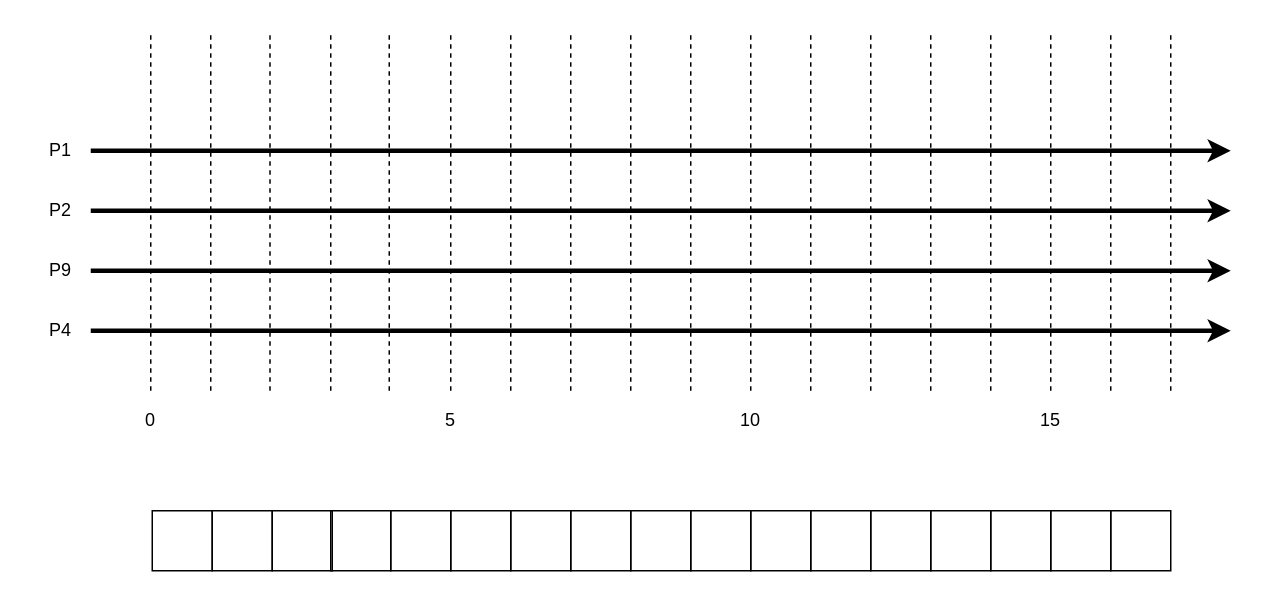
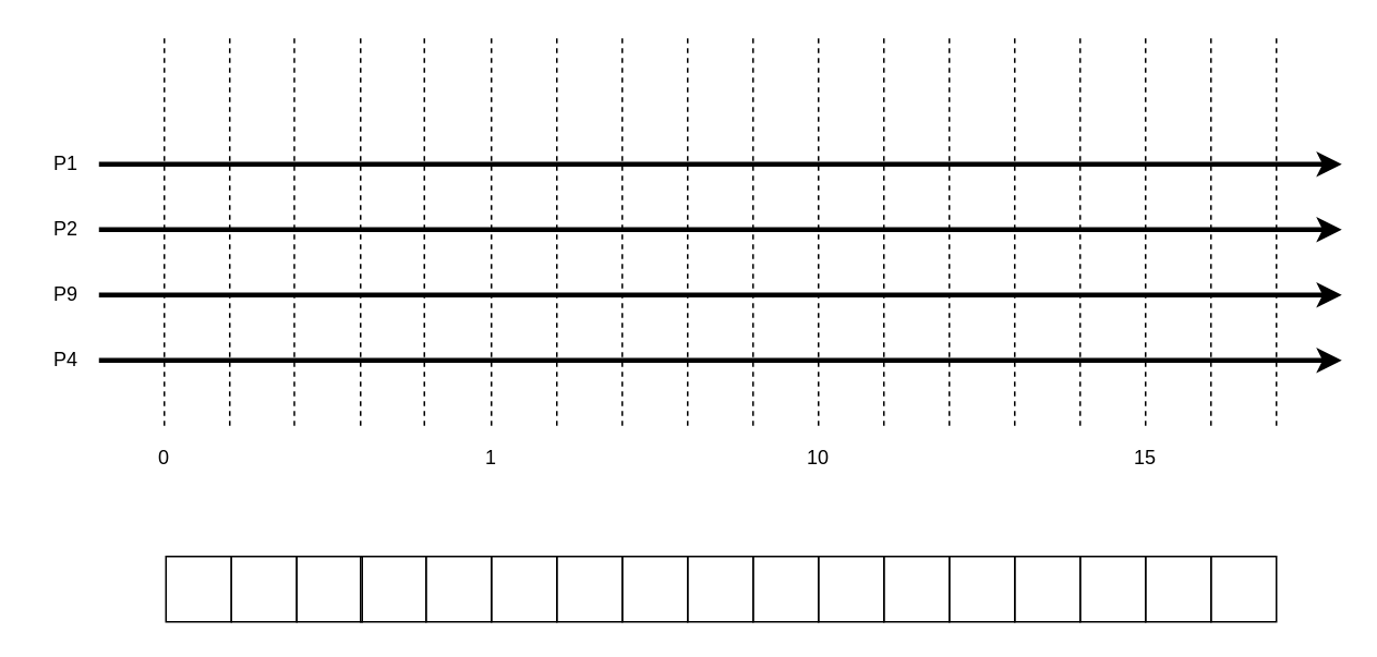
- <mxCell id="24" value="5" style="text;html=1;strokeColor=none;fillColor=none;align=center;verticalAlign=middle;whiteSpace=wrap;rounded=0;" parent="1" vertex="1"><mxGeometry x="280" y="270" width="40" height="20" as="geometry" /></mxCell>
+ <mxCell id="24" value="1" style="text;html=1;strokeColor=none;fillColor=none;align=center;verticalAlign=middle;whiteSpace=wrap;rounded=0;" parent="1" vertex="1"><mxGeometry x="280" y="270" width="40" height="20" as="geometry" /></mxCell>
